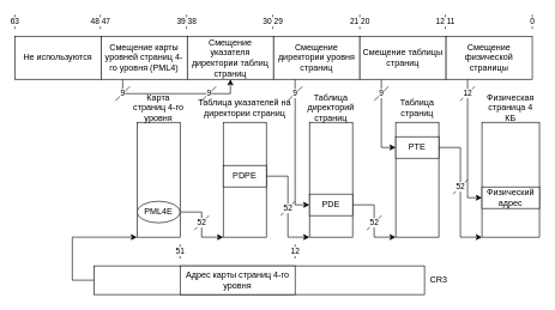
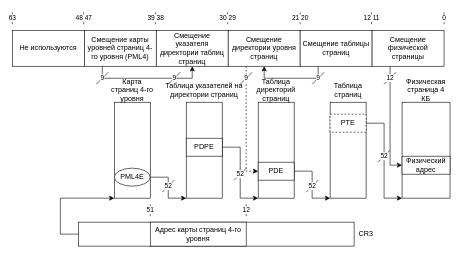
- <mxCell id="6" style="edgeStyle=orthogonalEdgeStyle;rounded=0;orthogonalLoop=1;jettySize=auto;html=1;exitX=0.25;exitY=1;exitDx=0;exitDy=0;entryX=0;entryY=0.5;entryDx=0;entryDy=0;" edge="1" parent="1" source="7" target="27"><mxGeometry relative="1" as="geometry" /></mxCell>
+ <mxCell id="6" style="edgeStyle=orthogonalEdgeStyle;rounded=0;orthogonalLoop=1;jettySize=auto;html=1;exitX=0.25;exitY=1;exitDx=0;exitDy=0;entryX=0;entryY=0.5;entryDx=0;entryDy=0;dashed=1;" edge="1" parent="1" source="7" target="27"><mxGeometry relative="1" as="geometry" /></mxCell>
- <mxCell id="8" style="edgeStyle=orthogonalEdgeStyle;rounded=0;orthogonalLoop=1;jettySize=auto;html=1;exitX=0.25;exitY=1;exitDx=0;exitDy=0;entryX=0;entryY=0.5;entryDx=0;entryDy=0;" edge="1" parent="1" source="9" target="30"><mxGeometry relative="1" as="geometry" /></mxCell>
+ <mxCell id="8" style="edgeStyle=orthogonalEdgeStyle;rounded=0;orthogonalLoop=1;jettySize=auto;html=1;exitX=0.25;exitY=1;exitDx=0;exitDy=0;" edge="1" parent="1" source="9" target="7"><mxGeometry relative="1" as="geometry" /></mxCell>
- <mxCell id="30" value="PTE" style="rounded=0;whiteSpace=wrap;html=1;" vertex="1" parent="1"><mxGeometry x="550" y="190" width="60" height="30" as="geometry" /></mxCell>
+ <mxCell id="30" value="PTE" style="rounded=0;whiteSpace=wrap;html=1;dashed=1;" vertex="1" parent="1"><mxGeometry x="550" y="190" width="60" height="30" as="geometry" /></mxCell>
